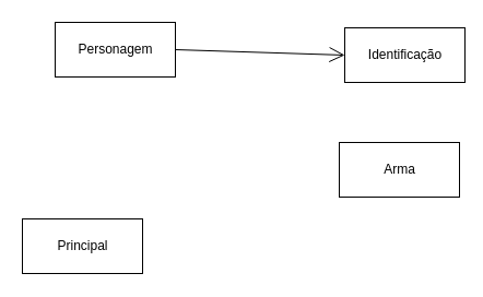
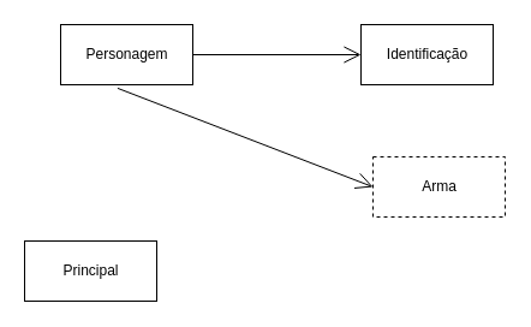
- <mxCell id="3" value="Identificação" style="html=1;" vertex="1" parent="1"><mxGeometry x="315" y="25" width="110" height="50" as="geometry" /></mxCell>
+ <mxCell id="3" value="Identificação" style="html=1;" vertex="1" parent="1"><mxGeometry x="300" y="20" width="110" height="50" as="geometry" /></mxCell>
+ <mxCell id="6" value="" style="endArrow=open;endFill=1;endSize=12;html=1;exitX=0.431;exitY=1.058;exitDx=0;exitDy=0;exitPerimeter=0;entryX=0;entryY=0.5;entryDx=0;entryDy=0;" edge="1" parent="1" source="2" target="5"><mxGeometry width="160" relative="1" as="geometry"><mxPoint x="170" y="130" as="sourcePoint" /><mxPoint x="330" y="130" as="targetPoint" /></mxGeometry></mxCell>
- <mxCell id="5" value="Arma" style="html=1;" vertex="1" parent="1"><mxGeometry x="310" y="130" width="110" height="50" as="geometry" /></mxCell>
+ <mxCell id="5" value="Arma" style="html=1;dashed=1;" vertex="1" parent="1"><mxGeometry x="310" y="130" width="110" height="50" as="geometry" /></mxCell>
